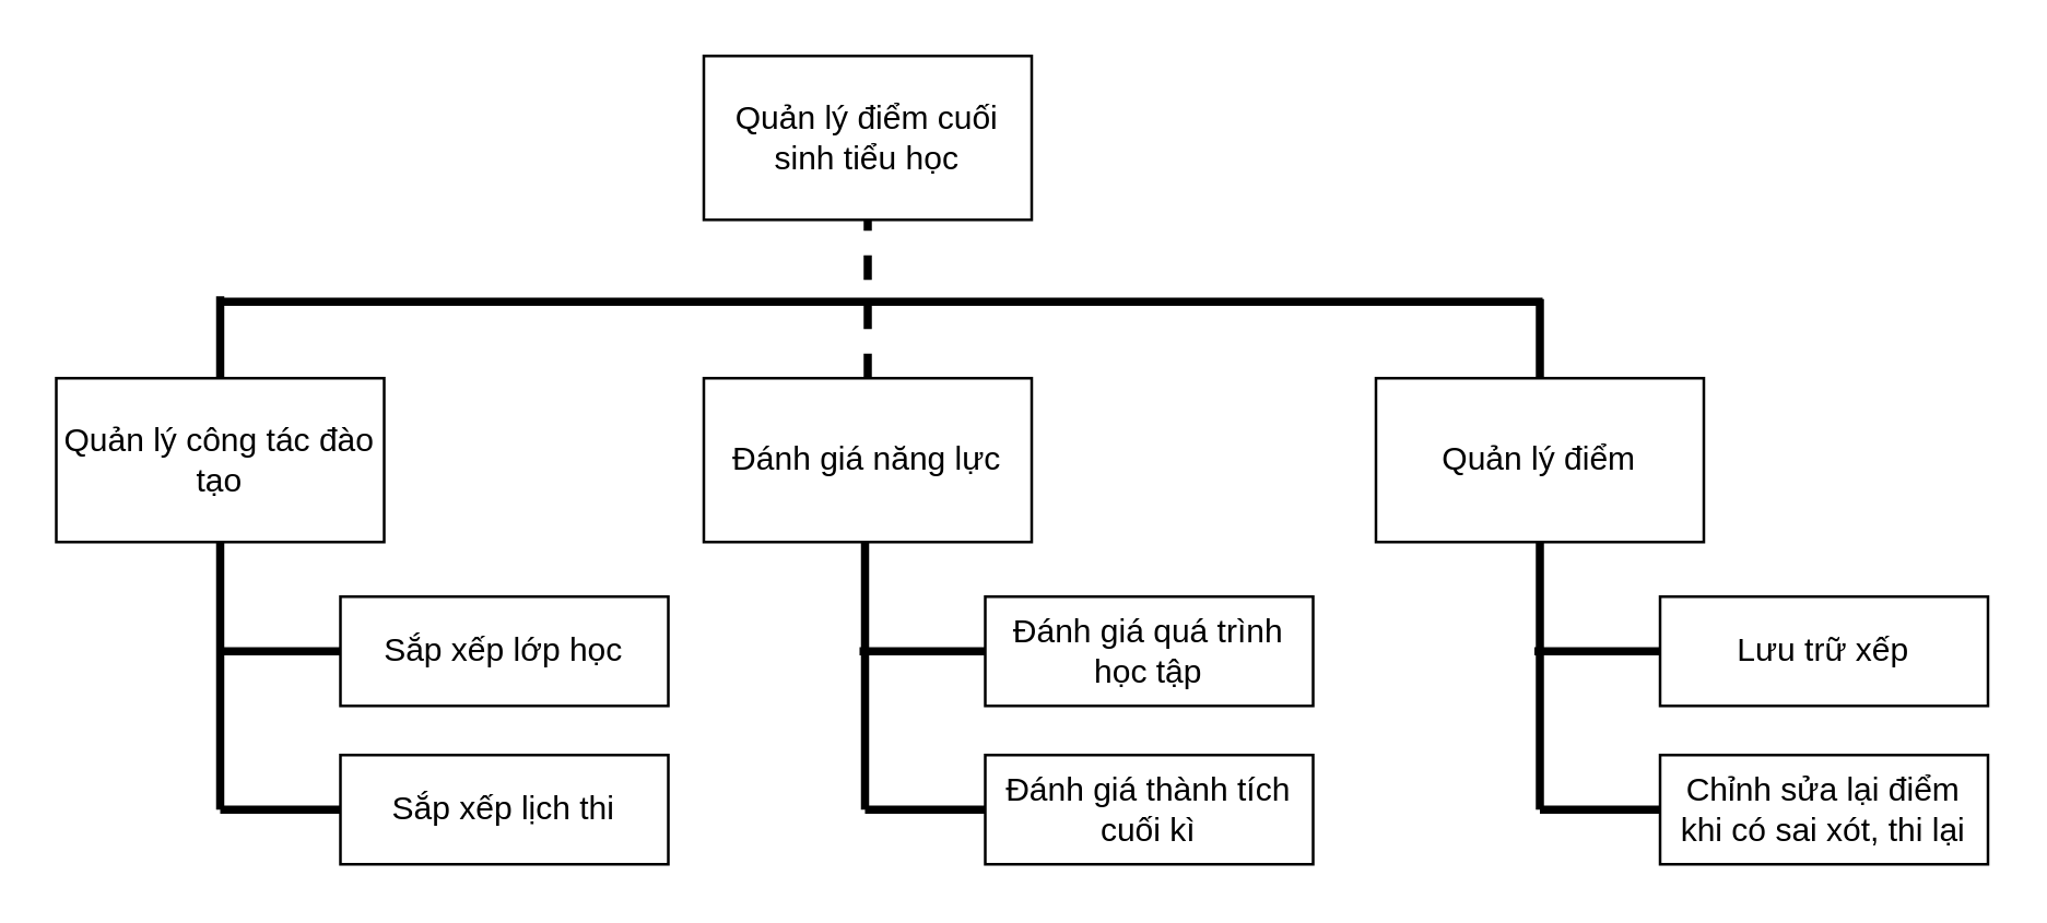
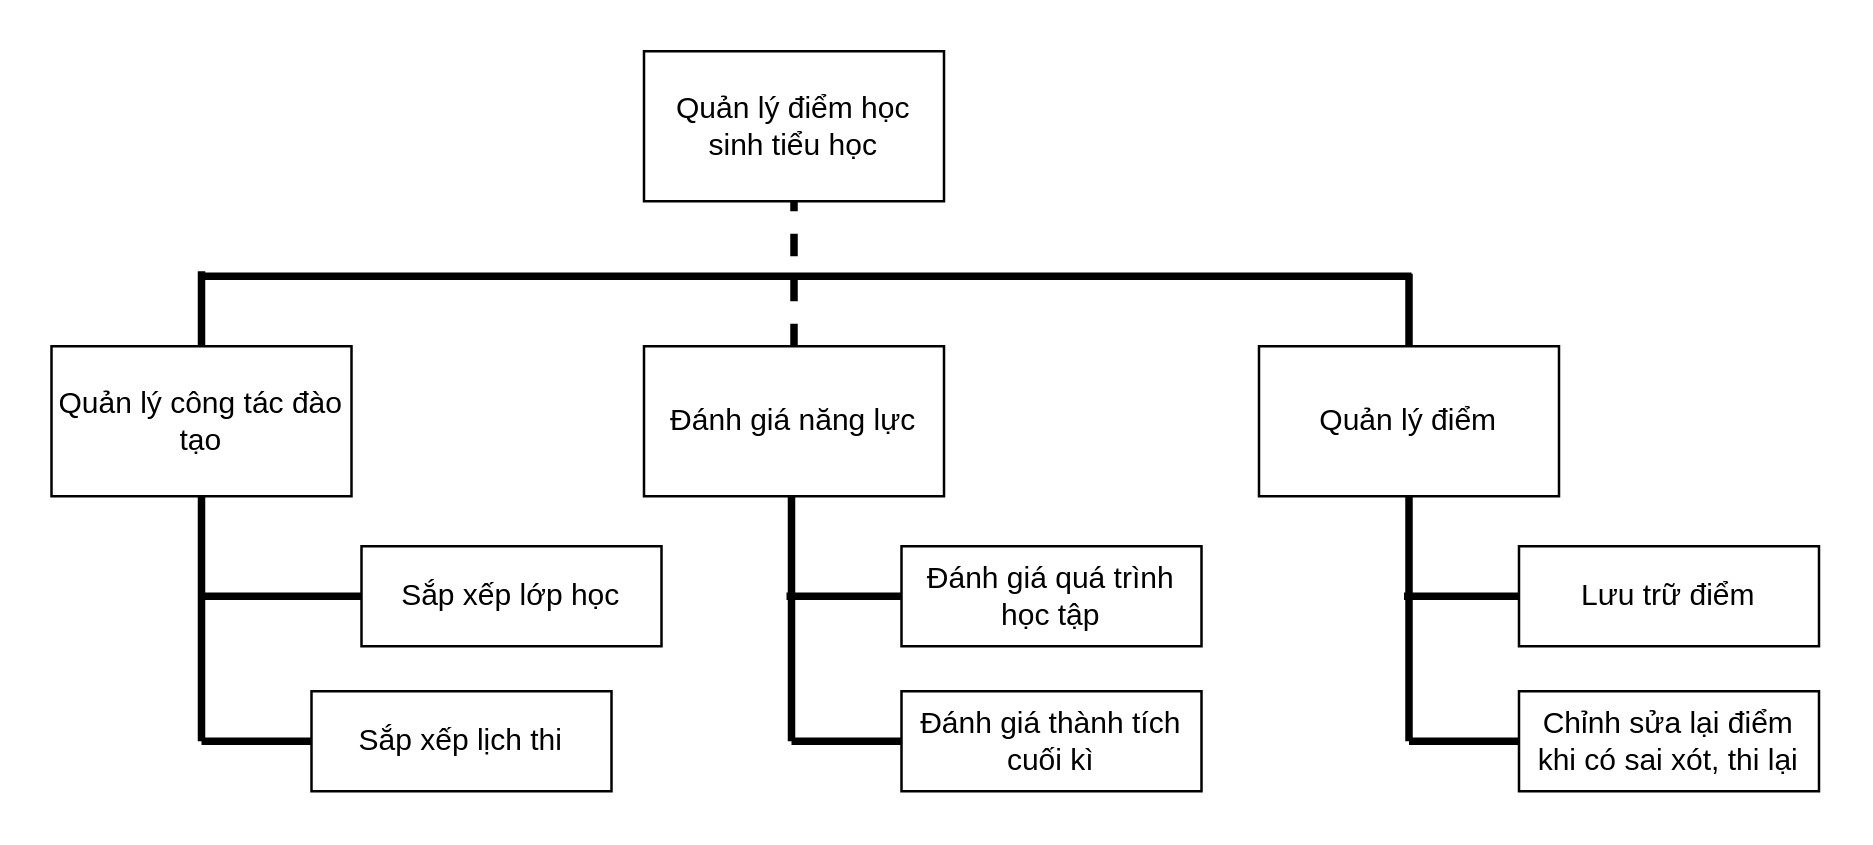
- <mxCell id="2" value="Quản lý điểm cuối sinh tiểu học" style="rounded=0;whiteSpace=wrap;html=1;" parent="1" vertex="1"><mxGeometry x="257" y="20" width="120" height="60" as="geometry" /></mxCell>
+ <mxCell id="2" value="Quản lý điểm học sinh tiểu học" style="rounded=0;whiteSpace=wrap;html=1;" parent="1" vertex="1"><mxGeometry x="257" y="20" width="120" height="60" as="geometry" /></mxCell>
- <mxCell id="11" value="Sắp xếp lớp học" style="rounded=0;whiteSpace=wrap;html=1;" parent="1" vertex="1"><mxGeometry x="124" y="218" width="120" height="40" as="geometry" /></mxCell>
+ <mxCell id="11" value="Sắp xếp lớp học" style="rounded=0;whiteSpace=wrap;html=1;" parent="1" vertex="1"><mxGeometry x="144" y="218" width="120" height="40" as="geometry" /></mxCell>
- <mxCell id="21" value="Lưu trữ xếp" style="rounded=0;whiteSpace=wrap;html=1;" parent="1" vertex="1"><mxGeometry x="607" y="218" width="120" height="40" as="geometry" /></mxCell>
+ <mxCell id="21" value="Lưu trữ điểm" style="rounded=0;whiteSpace=wrap;html=1;" parent="1" vertex="1"><mxGeometry x="607" y="218" width="120" height="40" as="geometry" /></mxCell>
